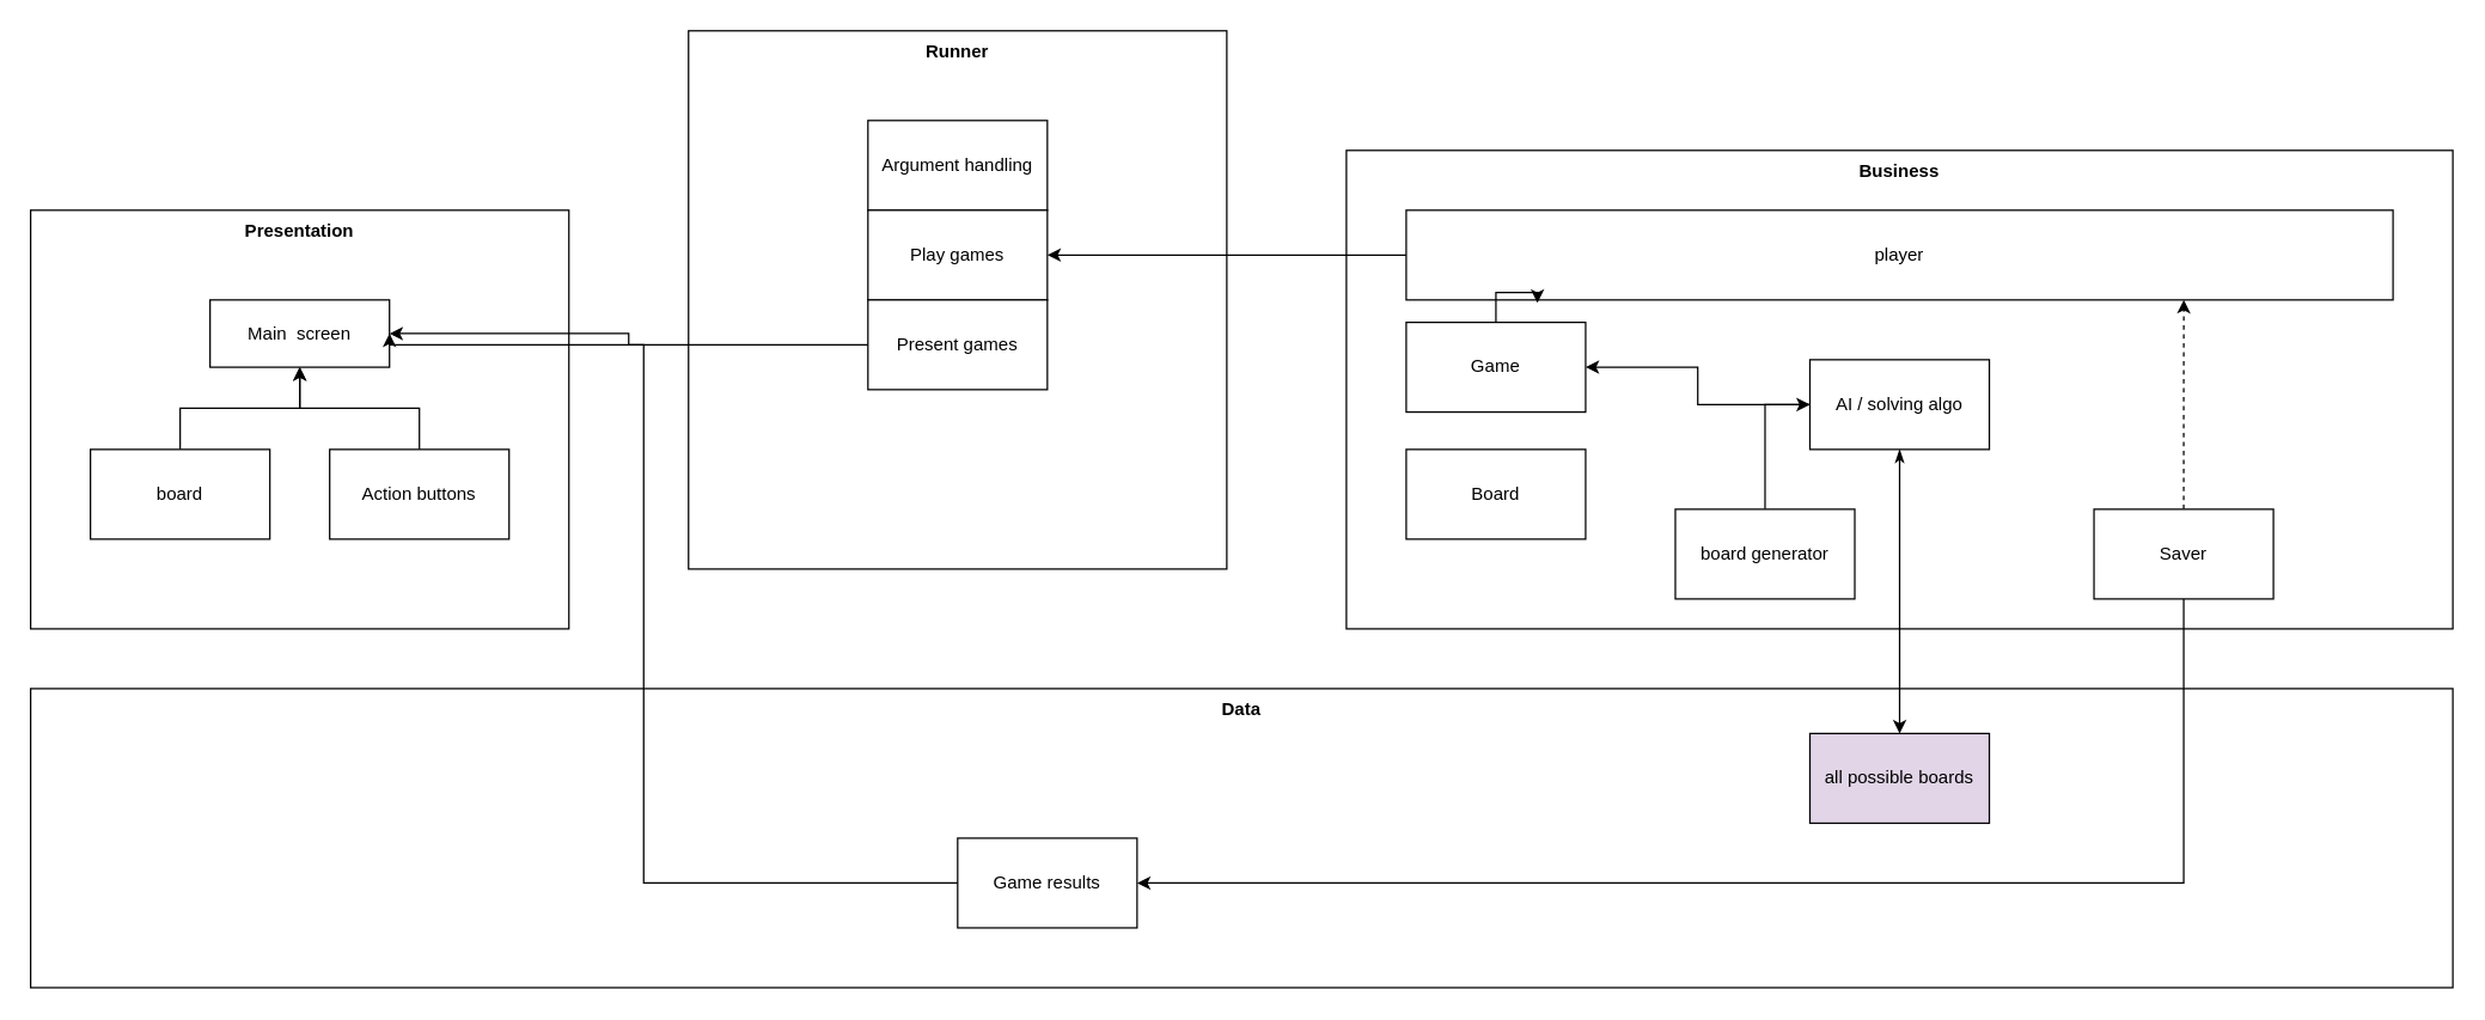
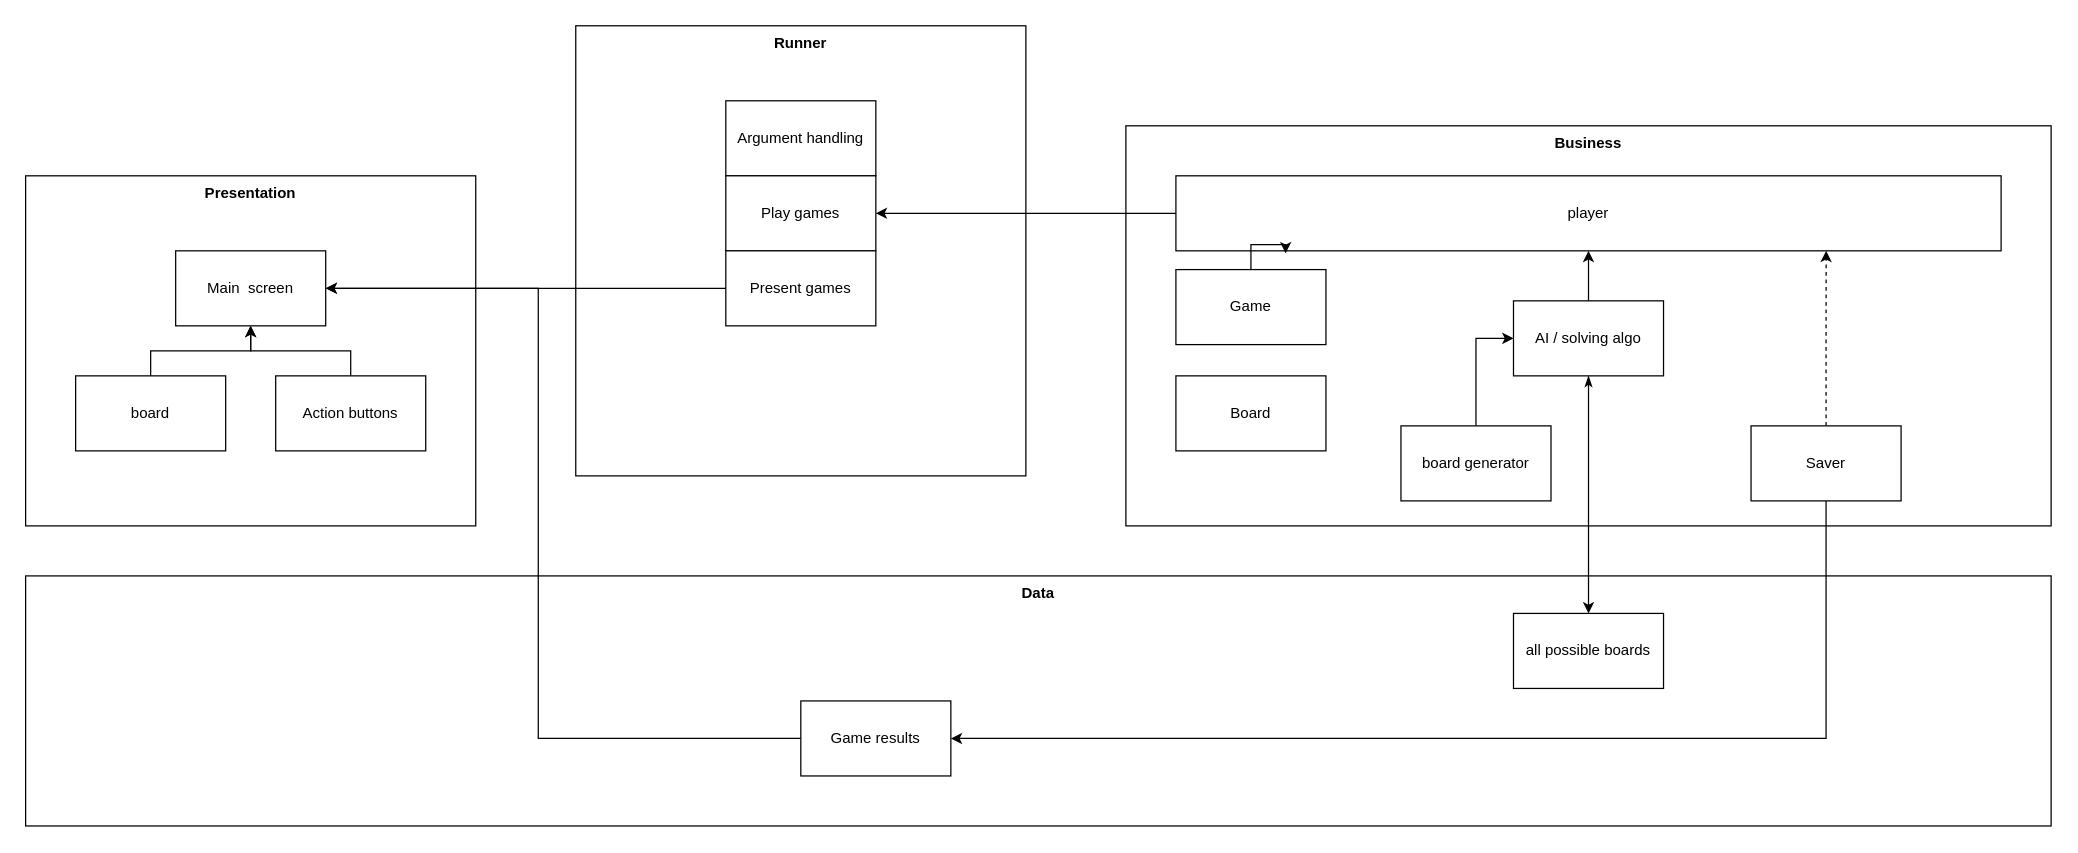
- <mxCell id="4" value="Main&amp;nbsp; screen" style="rounded=0;whiteSpace=wrap;html=1;" vertex="1" parent="1"><mxGeometry x="140" y="200" width="120" height="45" as="geometry" /></mxCell>
+ <mxCell id="4" value="Main&amp;nbsp; screen" style="rounded=0;whiteSpace=wrap;html=1;" vertex="1" parent="1"><mxGeometry x="140" y="200" width="120" height="60" as="geometry" /></mxCell>
- <mxCell id="18" style="edgeStyle=orthogonalEdgeStyle;rounded=0;orthogonalLoop=1;jettySize=auto;html=1;" edge="1" parent="1" source="20" target="16"><mxGeometry relative="1" as="geometry" /></mxCell>
+ <mxCell id="18" style="edgeStyle=orthogonalEdgeStyle;rounded=0;orthogonalLoop=1;jettySize=auto;html=1;entryX=0.5;entryY=1;entryDx=0;entryDy=0;" edge="1" parent="1" source="20" target="14"><mxGeometry relative="1" as="geometry" /></mxCell>
- <mxCell id="26" value="all possible boards" style="rounded=0;whiteSpace=wrap;html=1;fillColor=#e1d5e7;" vertex="1" parent="1"><mxGeometry x="1210" y="490" width="120" height="60" as="geometry" /></mxCell>
+ <mxCell id="26" value="all possible boards" style="rounded=0;whiteSpace=wrap;html=1;" vertex="1" parent="1"><mxGeometry x="1210" y="490" width="120" height="60" as="geometry" /></mxCell>
